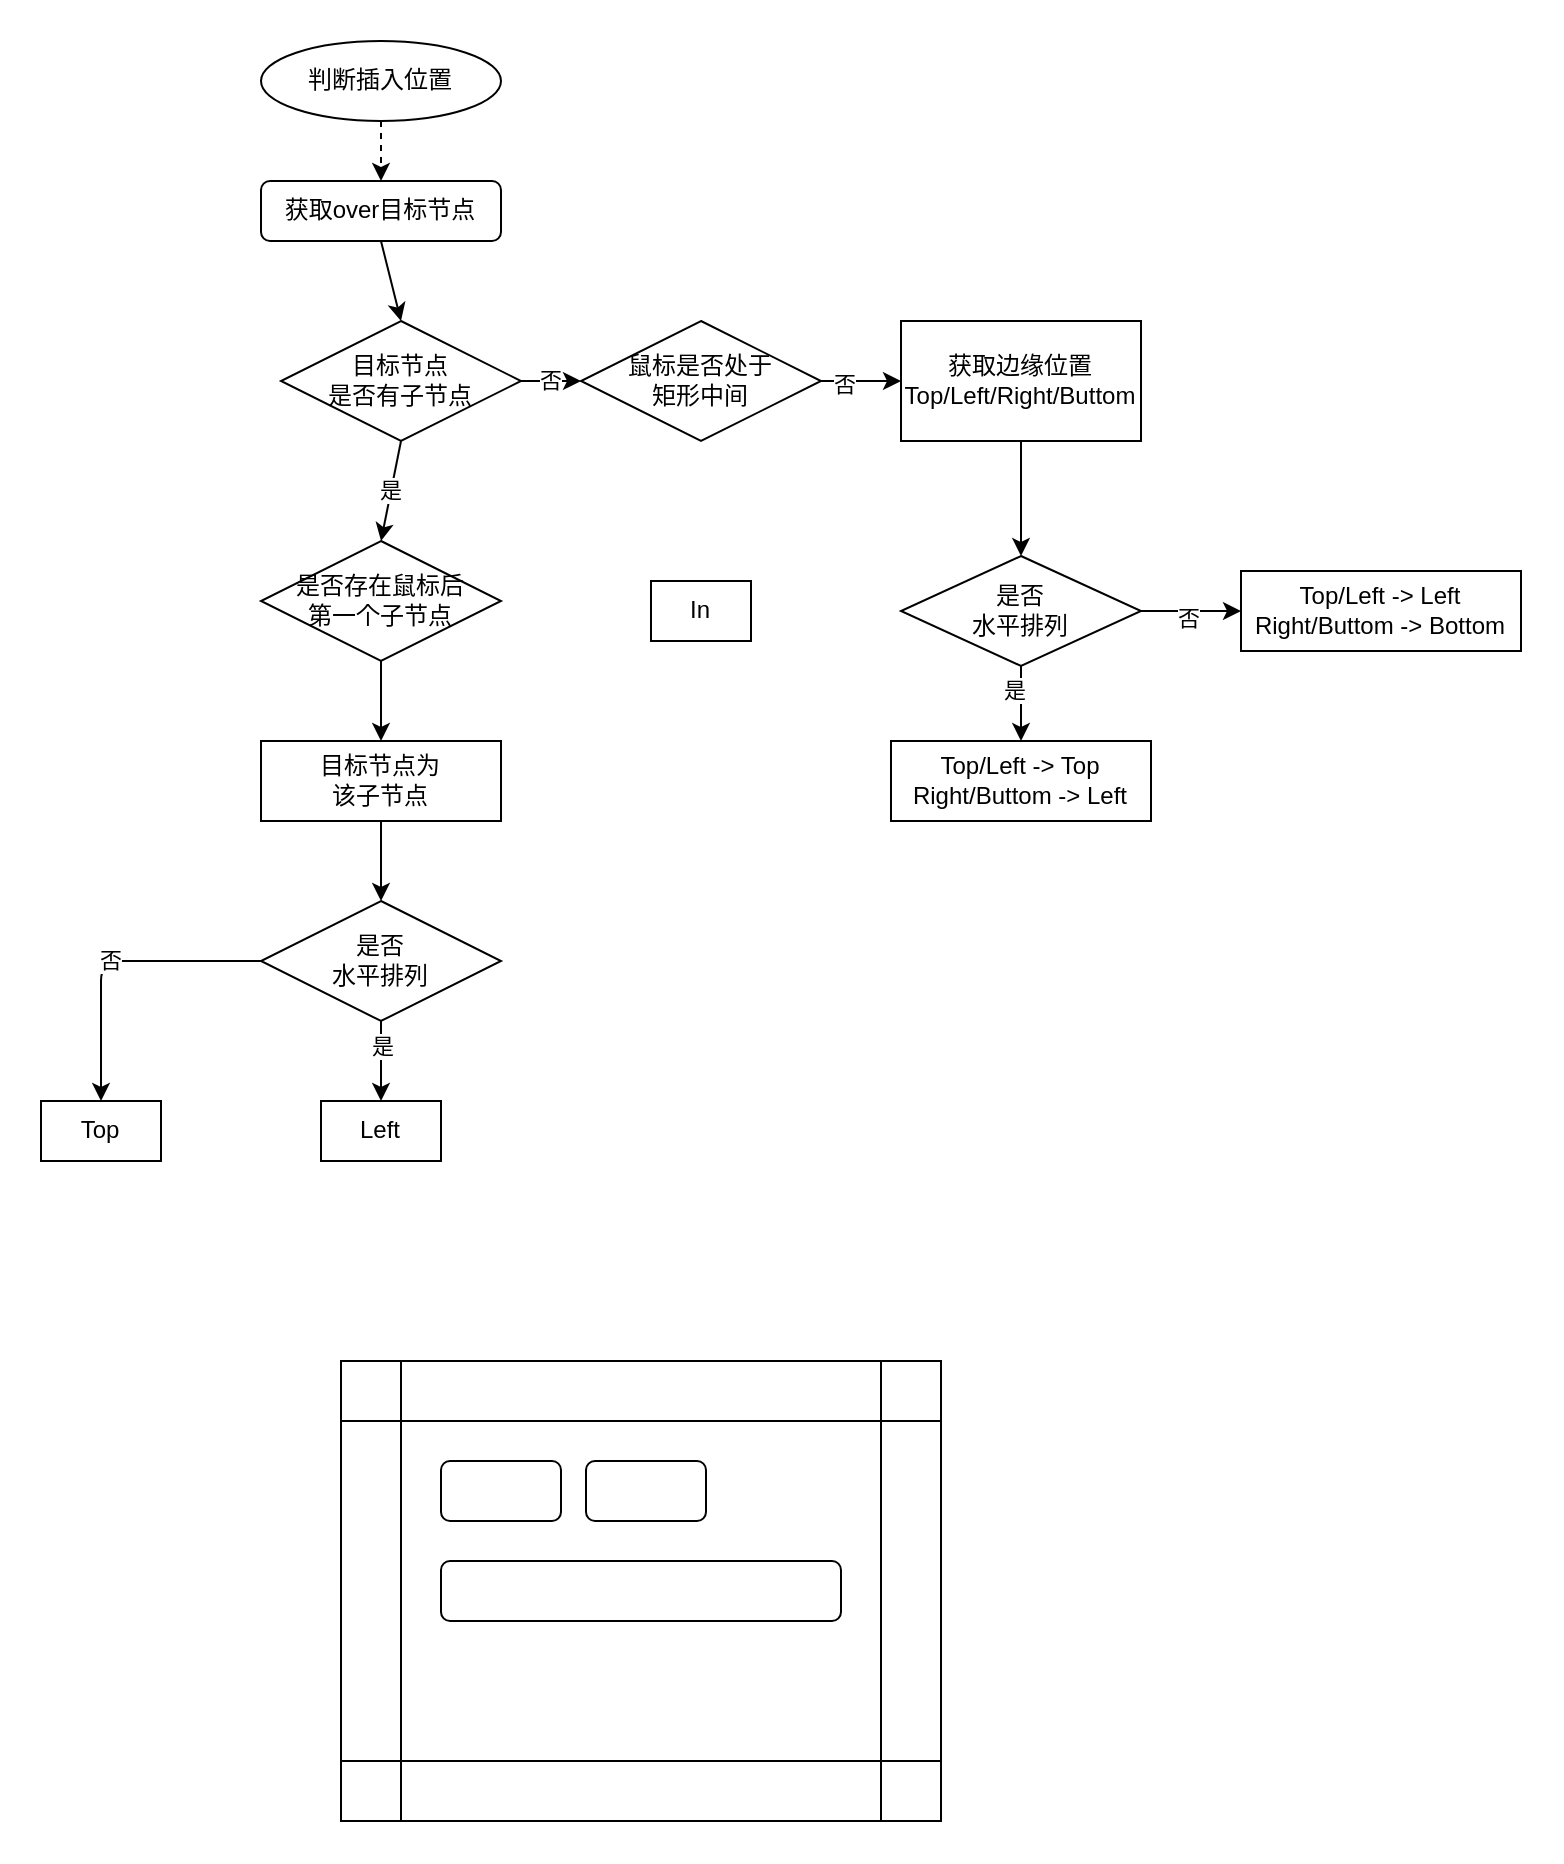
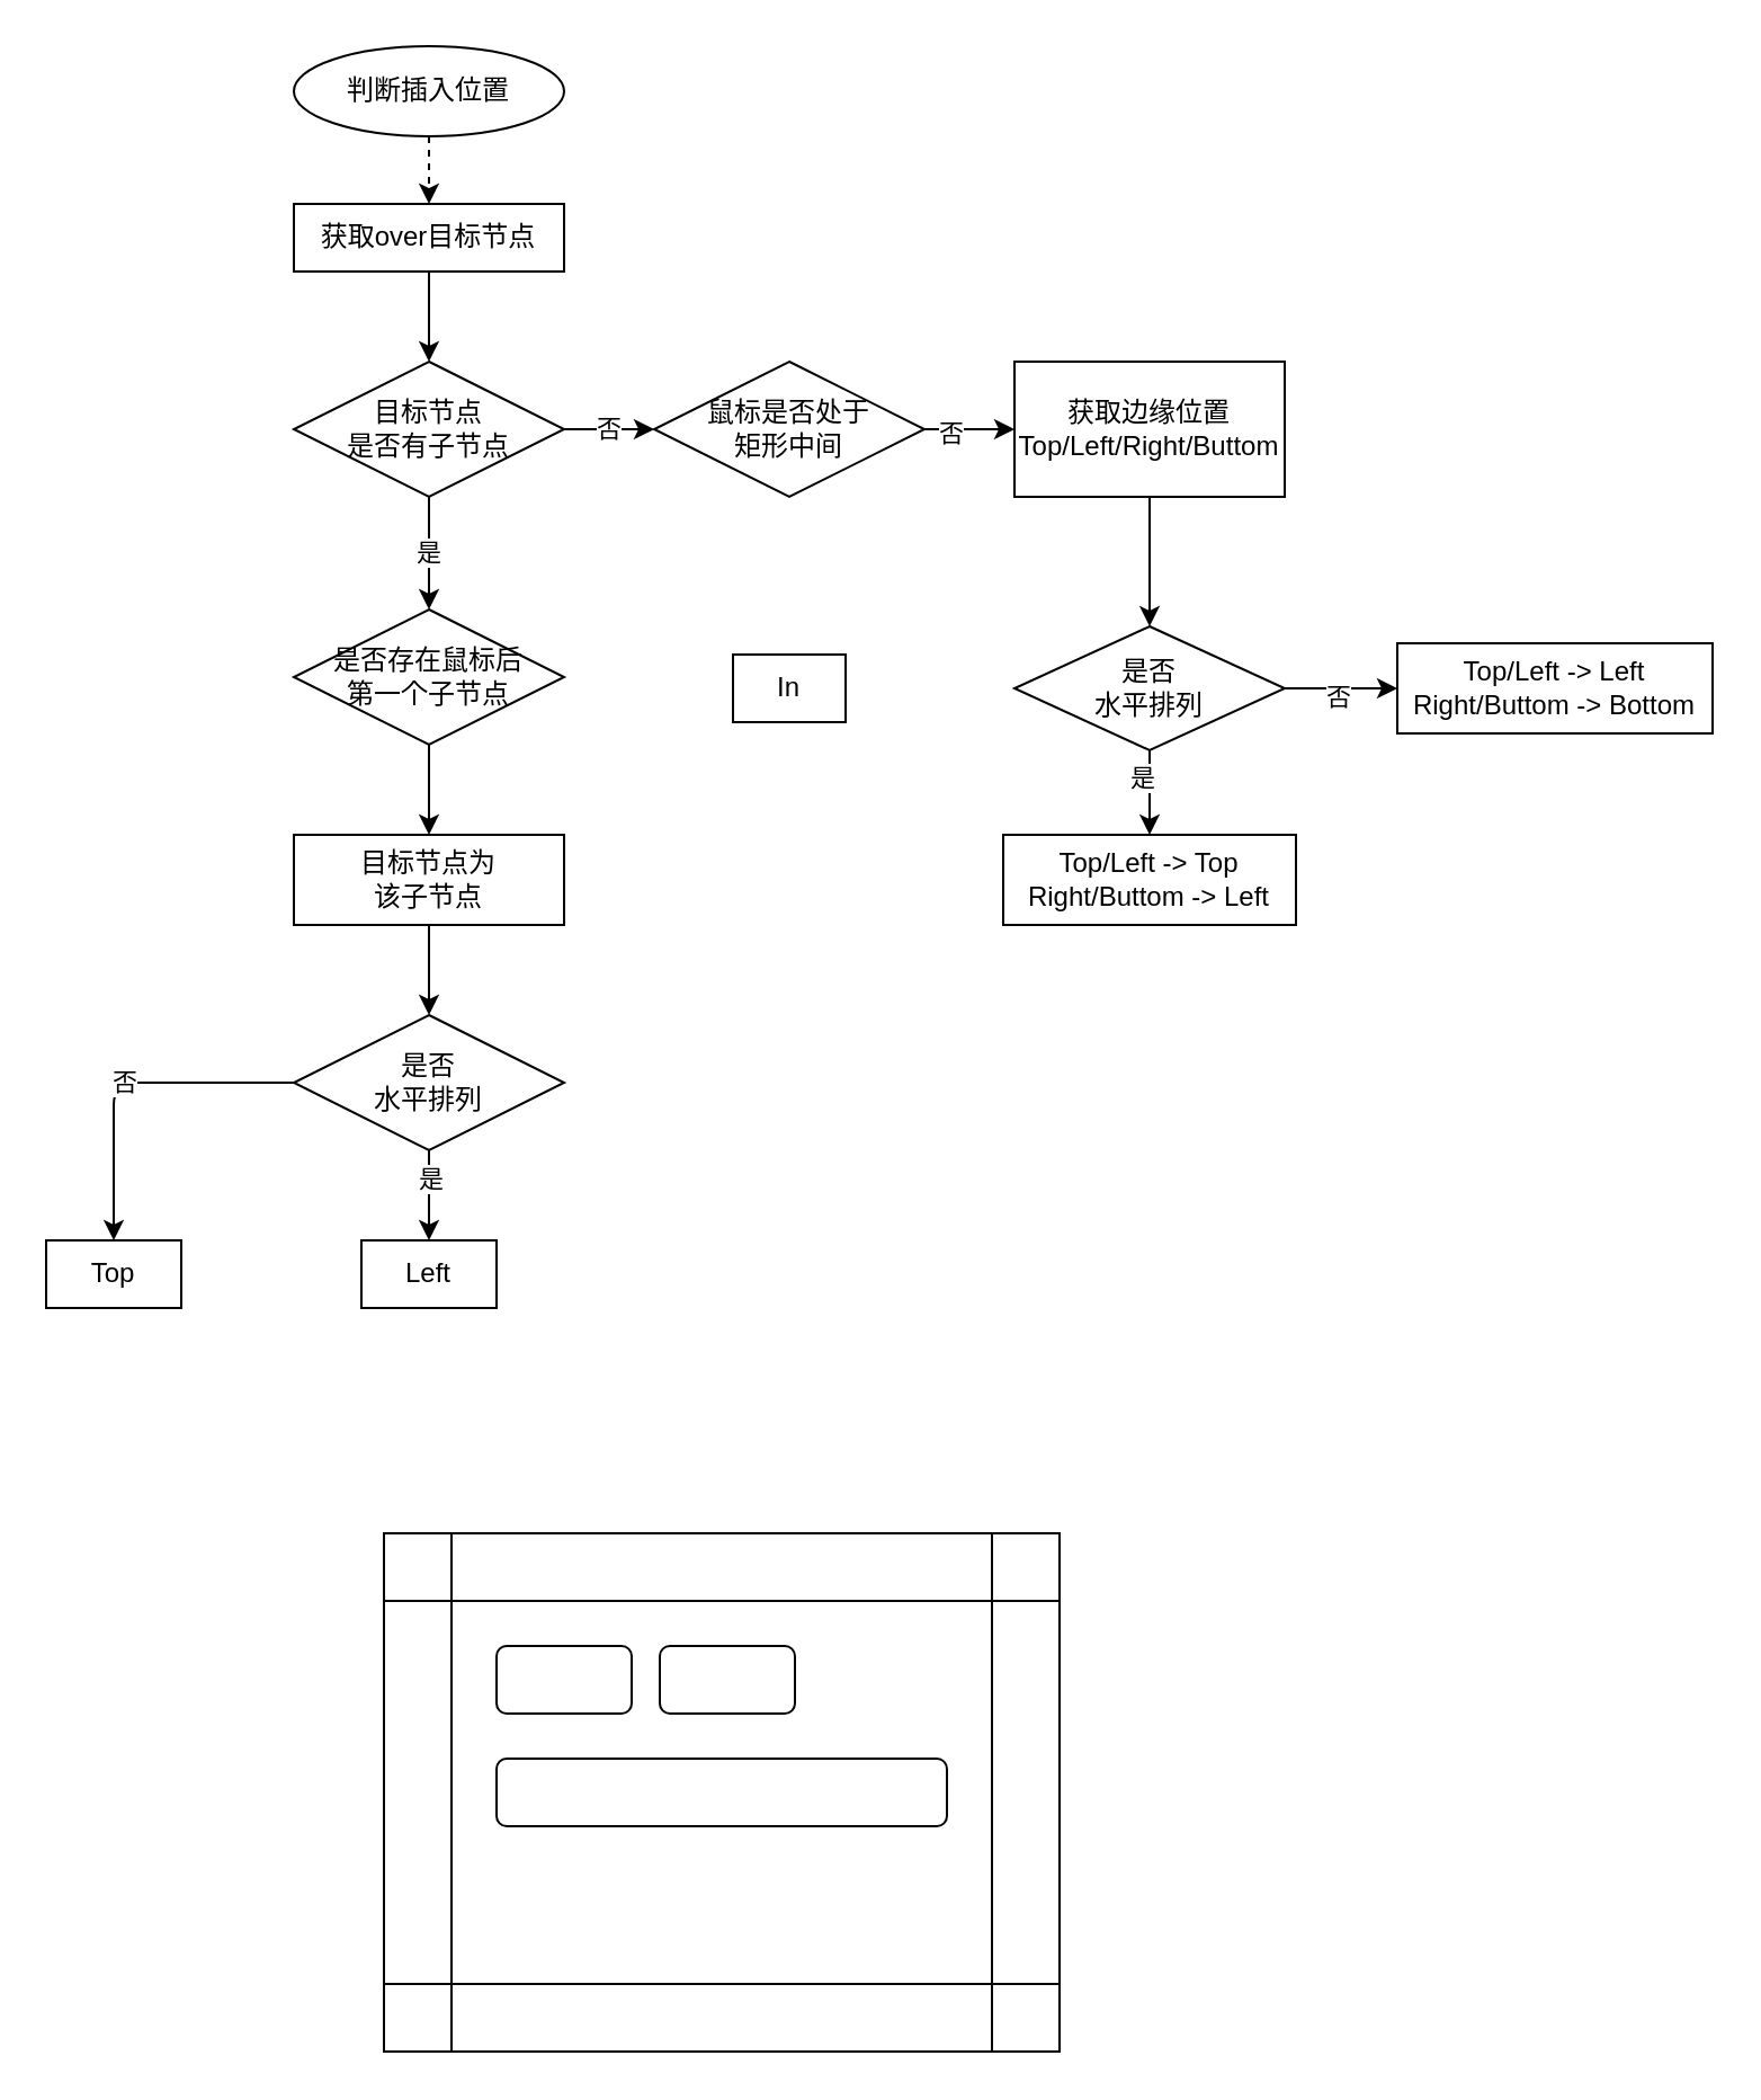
- <mxCell id="5" value="获取over目标节点" style="whiteSpace=wrap;html=1;rounded=1;" vertex="1" parent="1"><mxGeometry x="130" y="90" width="120" height="30" as="geometry" /></mxCell>
+ <mxCell id="5" value="获取over目标节点" style="rounded=0;whiteSpace=wrap;html=1;" vertex="1" parent="1"><mxGeometry x="130" y="90" width="120" height="30" as="geometry" /></mxCell>
- <mxCell id="8" value="目标节点&lt;br&gt;是否有子节点" style="rhombus;whiteSpace=wrap;html=1;" vertex="1" parent="1"><mxGeometry x="140" y="160" width="120" height="60" as="geometry" /></mxCell>
+ <mxCell id="8" value="目标节点&lt;br&gt;是否有子节点" style="rhombus;whiteSpace=wrap;html=1;" vertex="1" parent="1"><mxGeometry x="130" y="160" width="120" height="60" as="geometry" /></mxCell>
